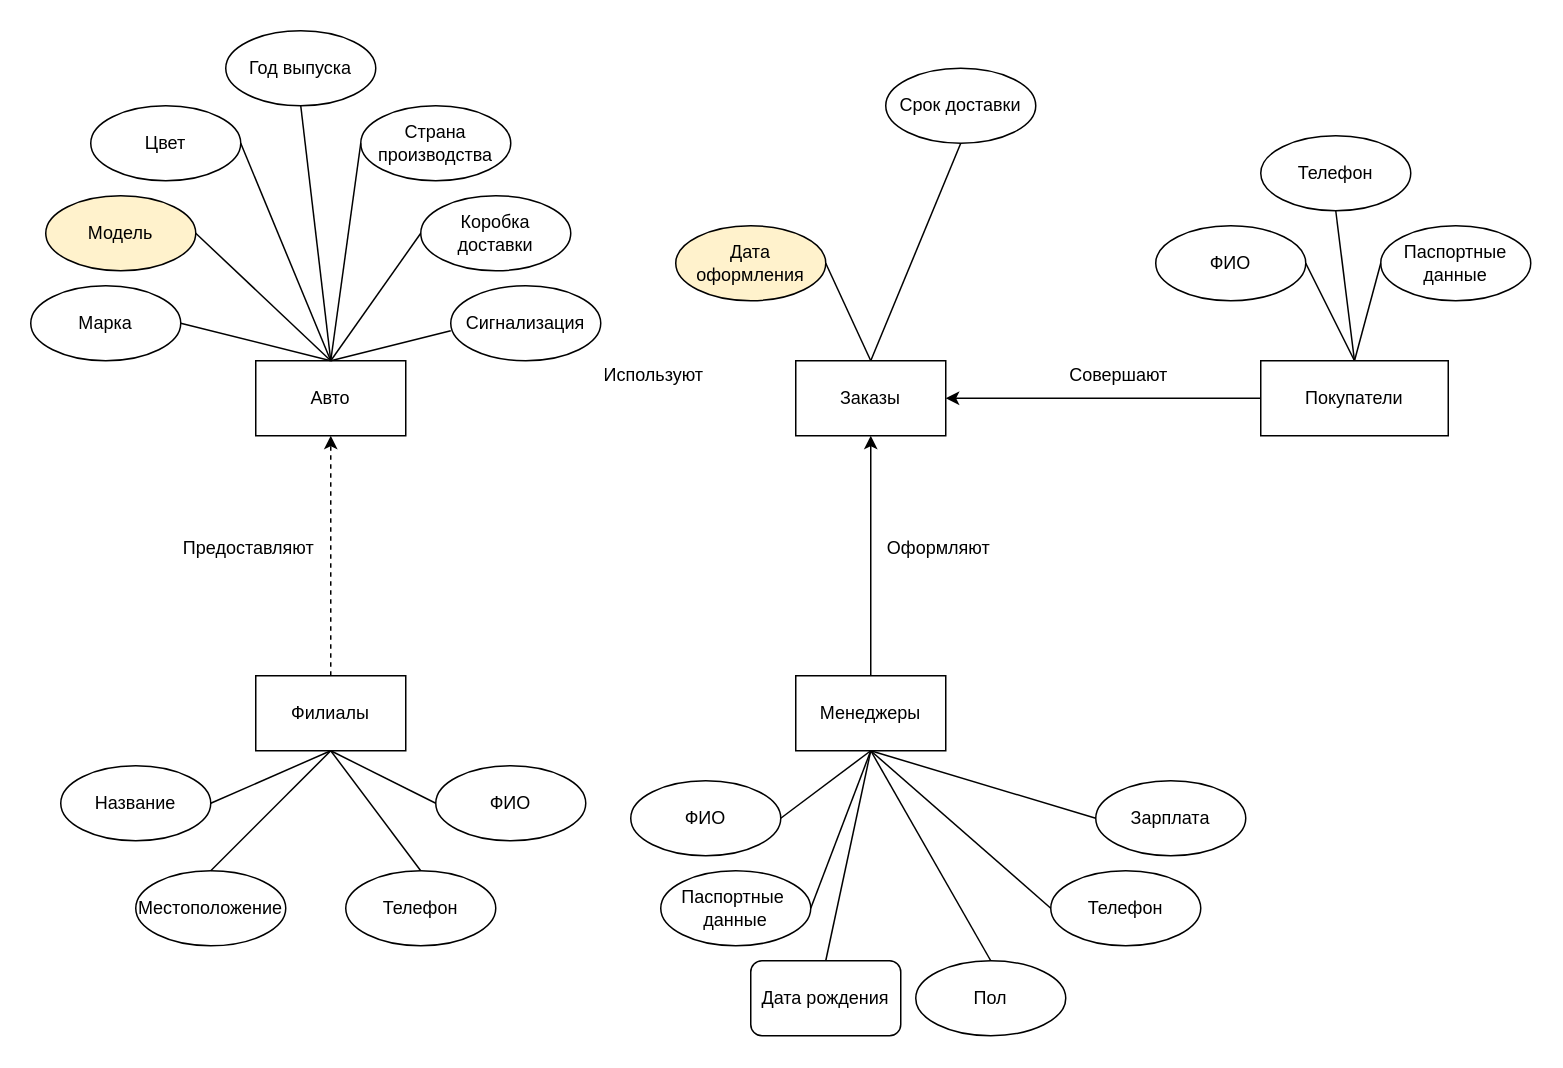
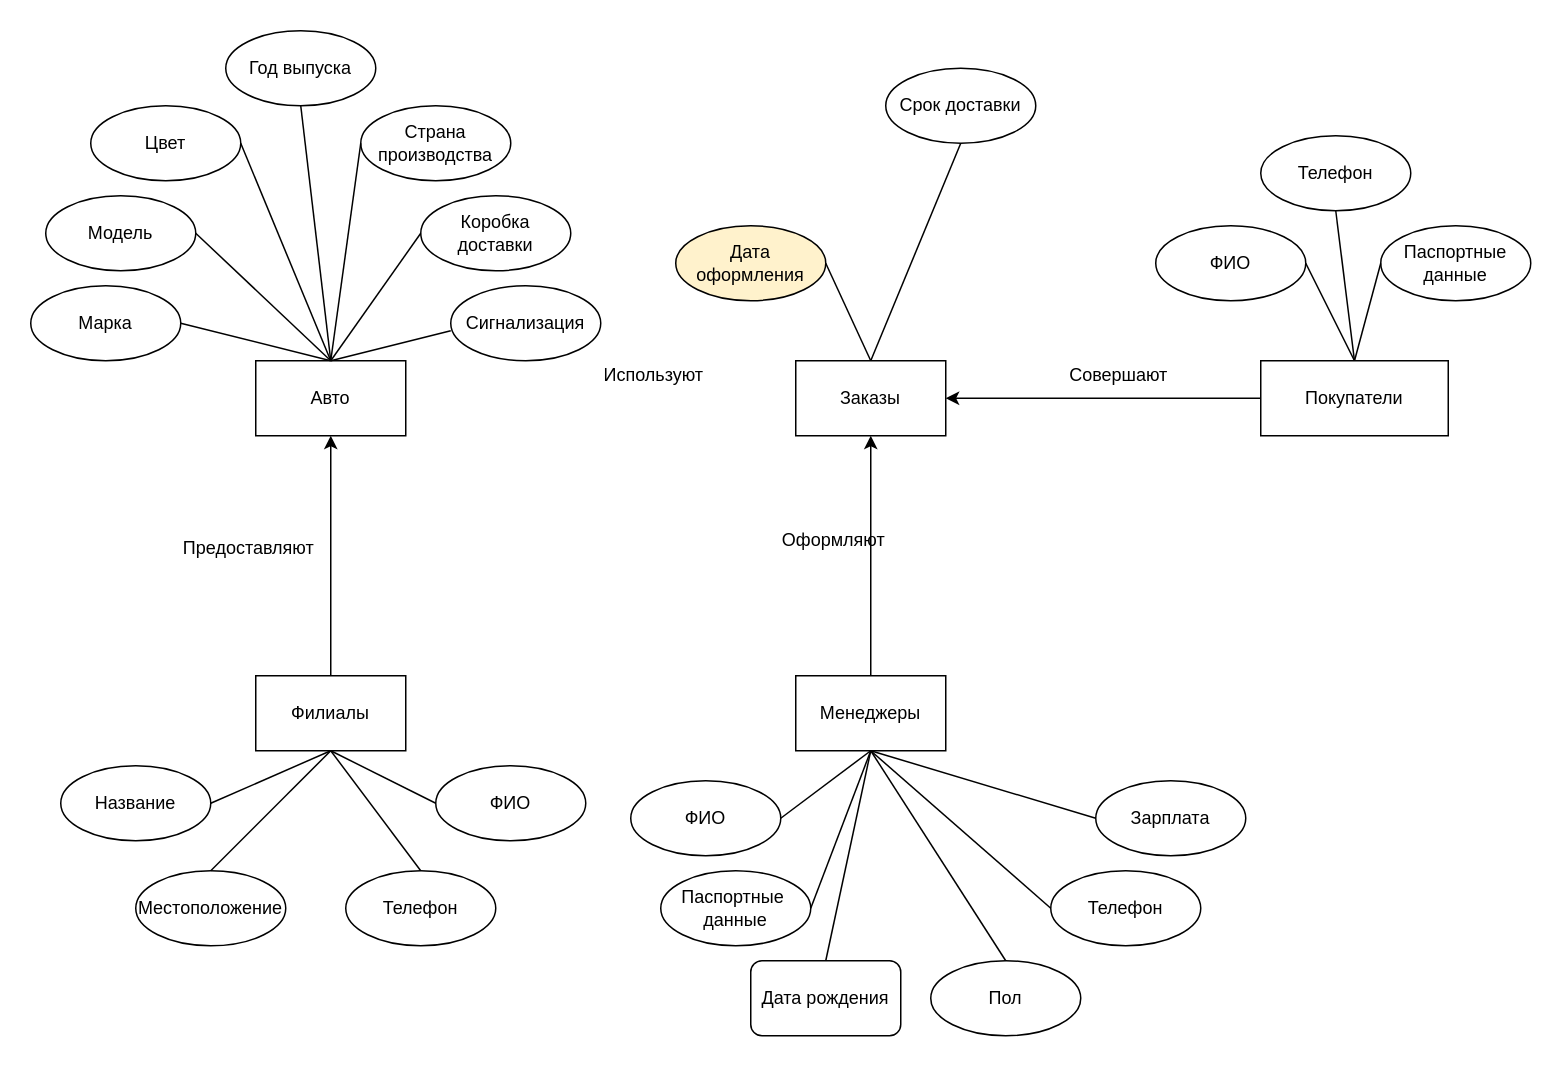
- <mxCell id="11" value="Модель" style="ellipse;whiteSpace=wrap;html=1;fillColor=#fff2cc;" parent="1" vertex="1"><mxGeometry x="30" y="130" width="100" height="50" as="geometry" /></mxCell>
+ <mxCell id="11" value="Модель" style="ellipse;whiteSpace=wrap;html=1;" parent="1" vertex="1"><mxGeometry x="30" y="130" width="100" height="50" as="geometry" /></mxCell>
- <mxCell id="55" value="Оформляют" style="text;html=1;align=center;verticalAlign=middle;resizable=0;points=[];autosize=1;strokeColor=none;fillColor=none;" parent="1" vertex="1"><mxGeometry x="580" y="350" width="90" height="30" as="geometry" /></mxCell>
+ <mxCell id="55" value="Оформляют" style="text;html=1;align=center;verticalAlign=middle;resizable=0;points=[];autosize=1;strokeColor=none;fillColor=none;" parent="1" vertex="1"><mxGeometry x="510" y="345" width="90" height="30" as="geometry" /></mxCell>
- <mxCell id="7" value="" style="endArrow=classic;html=1;rounded=0;exitX=0.5;exitY=0;exitDx=0;exitDy=0;entryX=0.5;entryY=1;entryDx=0;entryDy=0;dashed=1;" parent="1" source="5" target="2" edge="1"><mxGeometry width="50" height="50" relative="1" as="geometry"><mxPoint x="540" y="470" as="sourcePoint" /><mxPoint x="590" y="420" as="targetPoint" /></mxGeometry></mxCell>
+ <mxCell id="7" value="" style="endArrow=classic;html=1;rounded=0;exitX=0.5;exitY=0;exitDx=0;exitDy=0;entryX=0.5;entryY=1;entryDx=0;entryDy=0;" parent="1" source="5" target="2" edge="1"><mxGeometry width="50" height="50" relative="1" as="geometry"><mxPoint x="540" y="470" as="sourcePoint" /><mxPoint x="590" y="420" as="targetPoint" /></mxGeometry></mxCell>
- <mxCell id="45" value="Пол" style="ellipse;whiteSpace=wrap;html=1;" parent="1" vertex="1"><mxGeometry x="610" y="640" width="100" height="50" as="geometry" /></mxCell>
+ <mxCell id="45" value="Пол" style="ellipse;whiteSpace=wrap;html=1;" parent="1" vertex="1"><mxGeometry x="620" y="640" width="100" height="50" as="geometry" /></mxCell>
